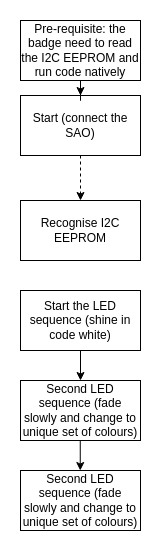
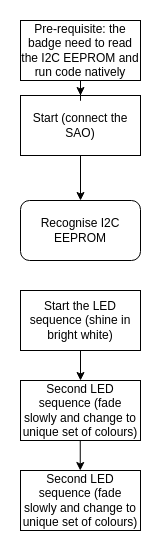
- <mxCell id="2" style="edgeStyle=orthogonalEdgeStyle;rounded=0;orthogonalLoop=1;jettySize=auto;html=1;entryX=0.5;entryY=0;entryDx=0;entryDy=0;dashed=1;" edge="1" parent="1" source="3" target="4"><mxGeometry relative="1" as="geometry" /></mxCell>
+ <mxCell id="2" style="edgeStyle=orthogonalEdgeStyle;rounded=0;orthogonalLoop=1;jettySize=auto;html=1;entryX=0.5;entryY=0;entryDx=0;entryDy=0;" edge="1" parent="1" source="3" target="4"><mxGeometry relative="1" as="geometry" /></mxCell>
- <mxCell id="4" value="Recognise I2C EEPROM" style="rounded=0;whiteSpace=wrap;html=1;" vertex="1" parent="1"><mxGeometry x="20" y="200" width="120" height="60" as="geometry" /></mxCell>
+ <mxCell id="4" value="Recognise I2C EEPROM" style="whiteSpace=wrap;html=1;rounded=1;" vertex="1" parent="1"><mxGeometry x="20" y="200" width="120" height="60" as="geometry" /></mxCell>
- <mxCell id="6" value="Start the LED sequence (shine in code white)" style="rounded=0;whiteSpace=wrap;html=1;" vertex="1" parent="1"><mxGeometry x="20" y="290" width="120" height="60" as="geometry" /></mxCell>
+ <mxCell id="6" value="Start the LED sequence (shine in bright white)" style="rounded=0;whiteSpace=wrap;html=1;" vertex="1" parent="1"><mxGeometry x="20" y="290" width="120" height="60" as="geometry" /></mxCell>
